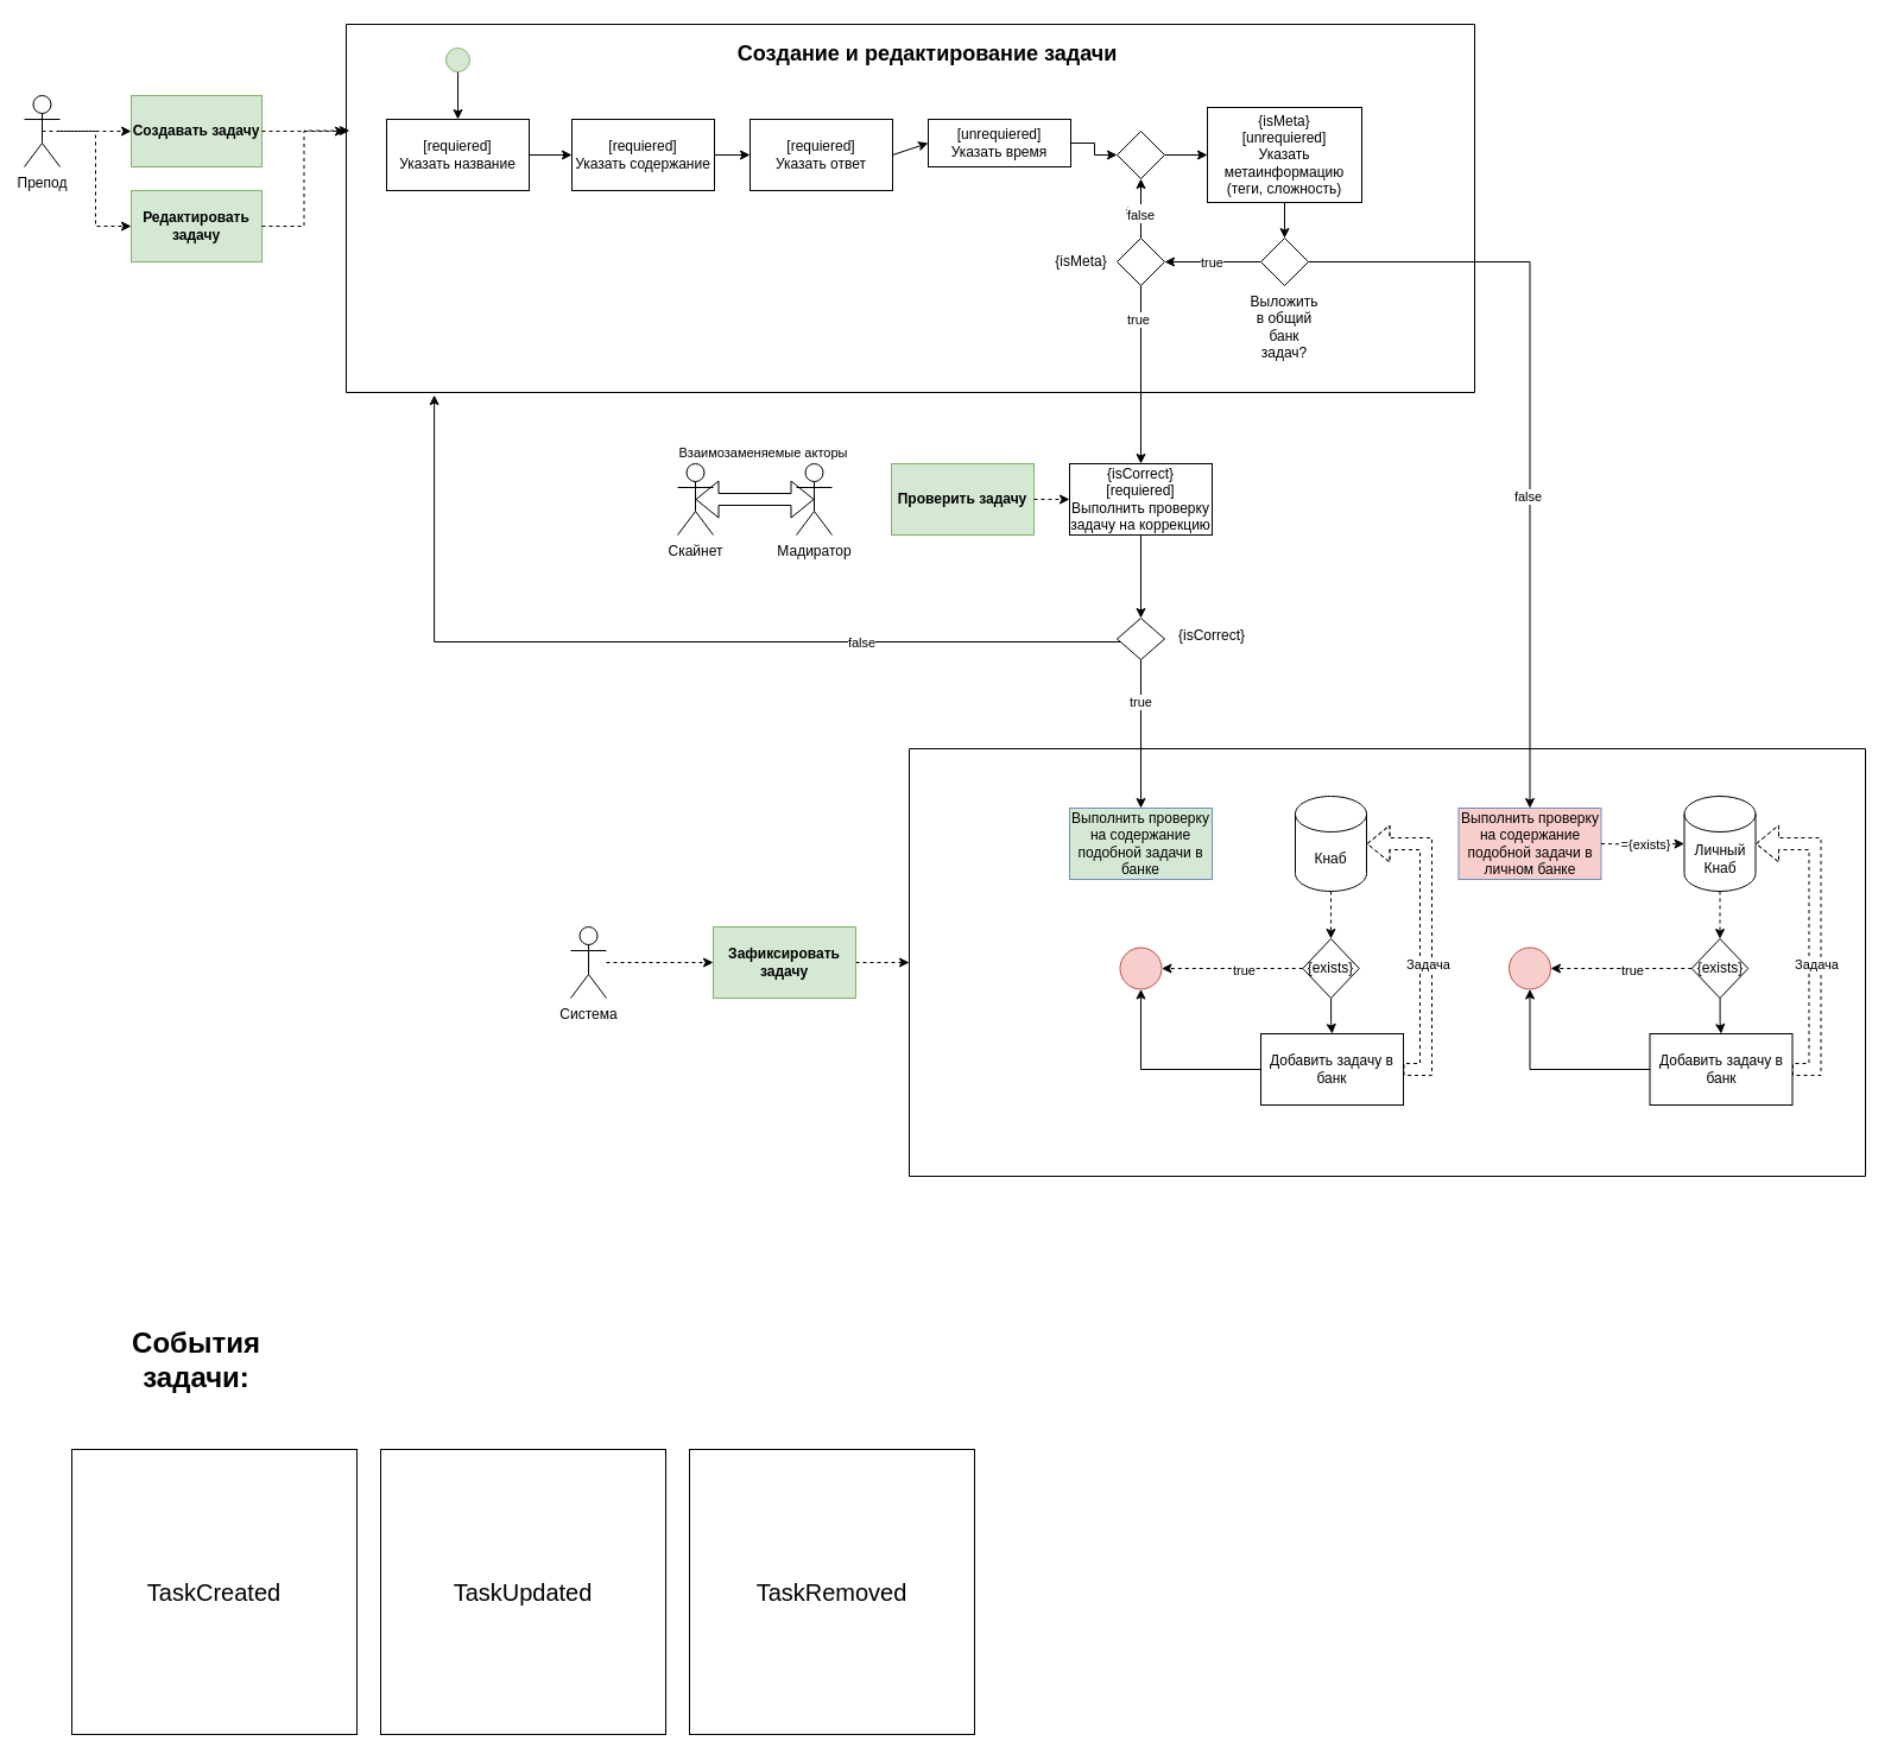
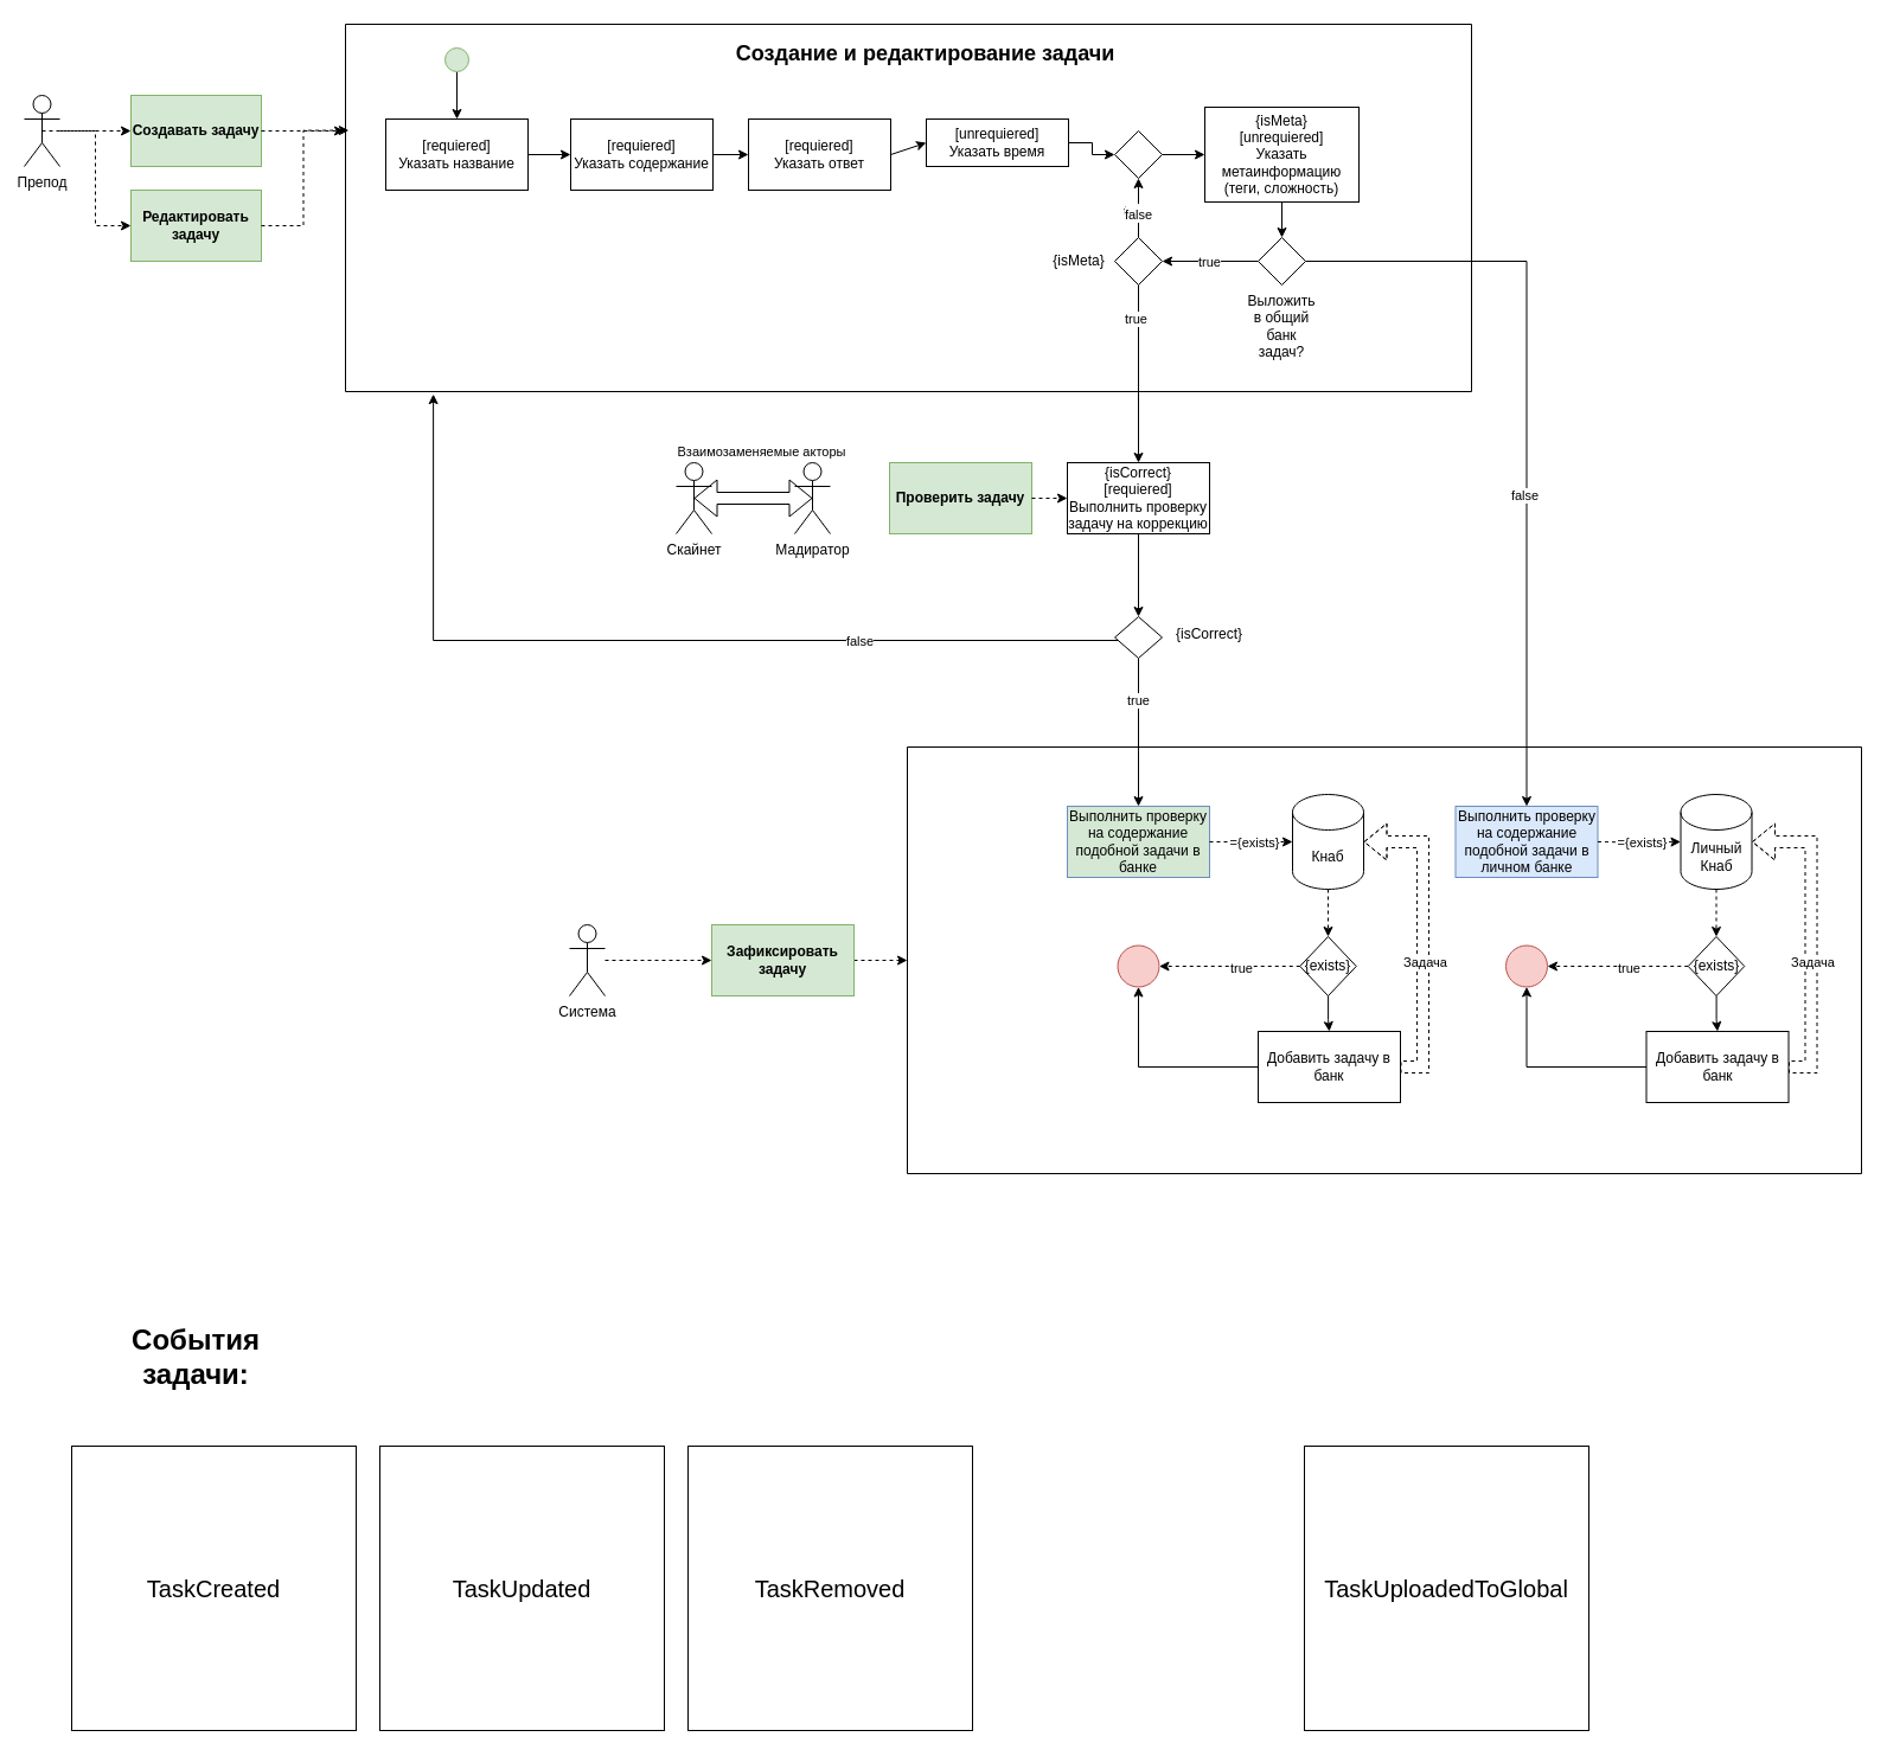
+ <mxCell id="56" style="edgeStyle=orthogonalEdgeStyle;rounded=0;orthogonalLoop=1;jettySize=auto;html=1;entryX=0;entryY=0.5;entryDx=0;entryDy=0;entryPerimeter=0;dashed=1;" edge="1" parent="52" source="53" target="55"><mxGeometry relative="1" as="geometry" /></mxCell>
+ <mxCell id="57" value="={exists}" style="edgeLabel;html=1;align=center;verticalAlign=middle;resizable=0;points=[];" vertex="1" connectable="0" parent="56"><mxGeometry x="-0.271" y="1" relative="1" as="geometry"><mxPoint x="11" y="1" as="offset" /></mxGeometry></mxCell>
- <mxCell id="67" value="Выполнить проверку на содержание подобной задачи в личном банке" style="rounded=0;whiteSpace=wrap;html=1;fillColor=#f8cecc;strokeColor=#6c8ebf;" vertex="1" parent="52"><mxGeometry x="462.5" y="50" width="120" height="60" as="geometry" /></mxCell>
+ <mxCell id="67" value="Выполнить проверку на содержание подобной задачи в личном банке" style="rounded=0;whiteSpace=wrap;html=1;fillColor=#dae8fc;strokeColor=#6c8ebf;" vertex="1" parent="52"><mxGeometry x="462.5" y="50" width="120" height="60" as="geometry" /></mxCell>
+ <mxCell id="89" value="&lt;font style=&quot;font-size: 20px;&quot;&gt;TaskUploadedToGlobal&lt;/font&gt;" style="whiteSpace=wrap;html=1;aspect=fixed;" vertex="1" parent="1"><mxGeometry x="1100" y="1220" width="240" height="240" as="geometry" /></mxCell>
